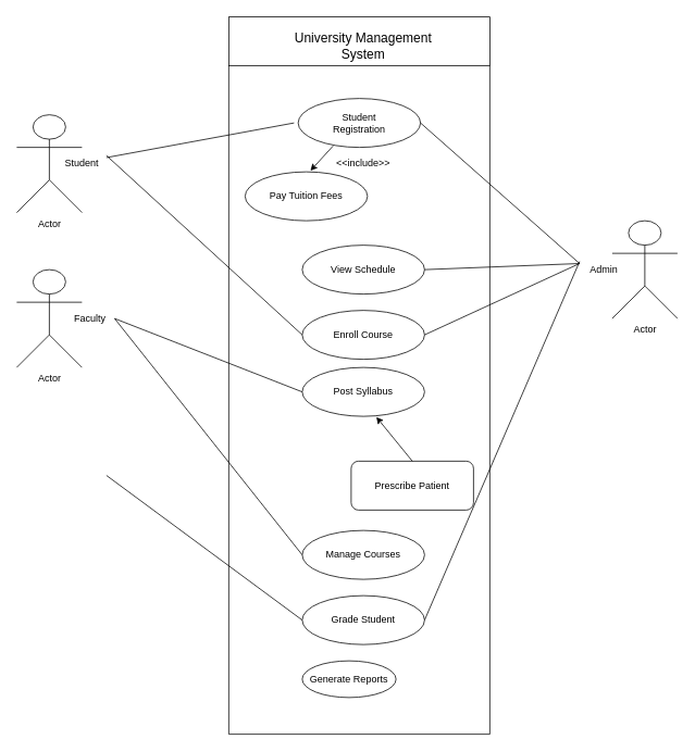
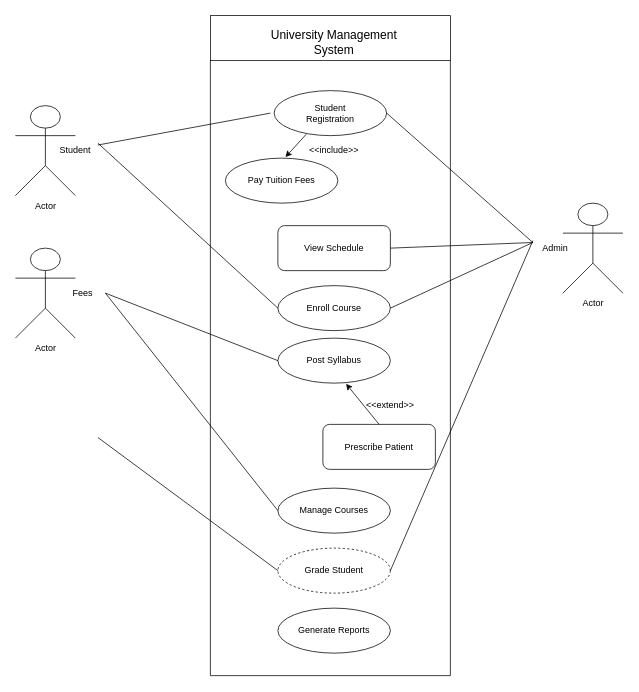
- <mxCell id="13" value="View Schedule" style="ellipse;whiteSpace=wrap;html=1;" vertex="1" parent="1"><mxGeometry x="370" y="300" width="150" height="60" as="geometry" /></mxCell>
+ <mxCell id="13" value="View Schedule" style="whiteSpace=wrap;html=1;rounded=1;" vertex="1" parent="1"><mxGeometry x="370" y="300" width="150" height="60" as="geometry" /></mxCell>
- <mxCell id="9" value="Faculty" style="text;html=1;align=center;verticalAlign=middle;whiteSpace=wrap;rounded=0;" vertex="1" parent="1"><mxGeometry x="80" y="375" width="60" height="30" as="geometry" /></mxCell>
+ <mxCell id="9" value="Fees" style="text;html=1;align=center;verticalAlign=middle;whiteSpace=wrap;rounded=0;" vertex="1" parent="1"><mxGeometry x="80" y="375" width="60" height="30" as="geometry" /></mxCell>
+ <mxCell id="25" value="&amp;lt;&amp;lt;extend&amp;gt;&amp;gt;" style="text;html=1;align=center;verticalAlign=middle;whiteSpace=wrap;rounded=0;" vertex="1" parent="1"><mxGeometry x="490" y="524.5" width="60" height="30" as="geometry" /></mxCell>
- <mxCell id="18" value="Grade Student" style="ellipse;whiteSpace=wrap;html=1;" vertex="1" parent="1"><mxGeometry x="370" y="730" width="150" height="60" as="geometry" /></mxCell>
+ <mxCell id="18" value="Grade Student" style="ellipse;whiteSpace=wrap;html=1;dashed=1;" vertex="1" parent="1"><mxGeometry x="370" y="730" width="150" height="60" as="geometry" /></mxCell>
- <mxCell id="19" value="Generate Reports" style="ellipse;whiteSpace=wrap;html=1;" vertex="1" parent="1"><mxGeometry x="370" y="810" width="115" height="45" as="geometry" /></mxCell>
+ <mxCell id="19" value="Generate Reports" style="ellipse;whiteSpace=wrap;html=1;" vertex="1" parent="1"><mxGeometry x="370" y="810" width="150" height="60" as="geometry" /></mxCell>
